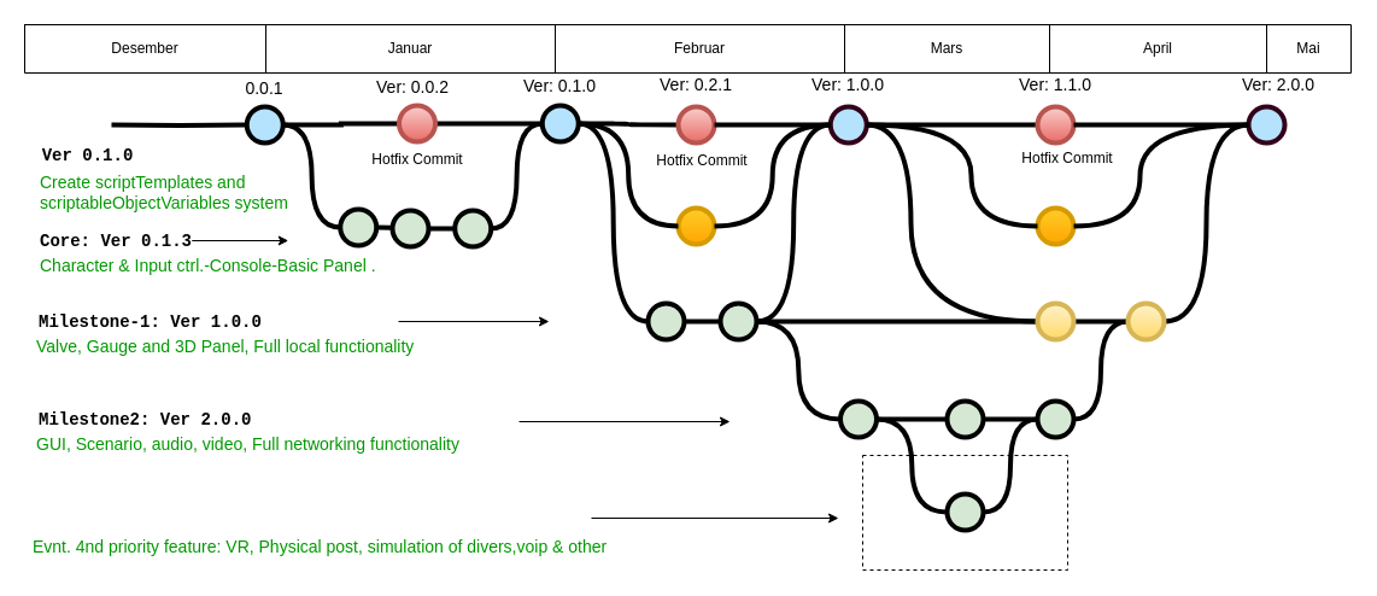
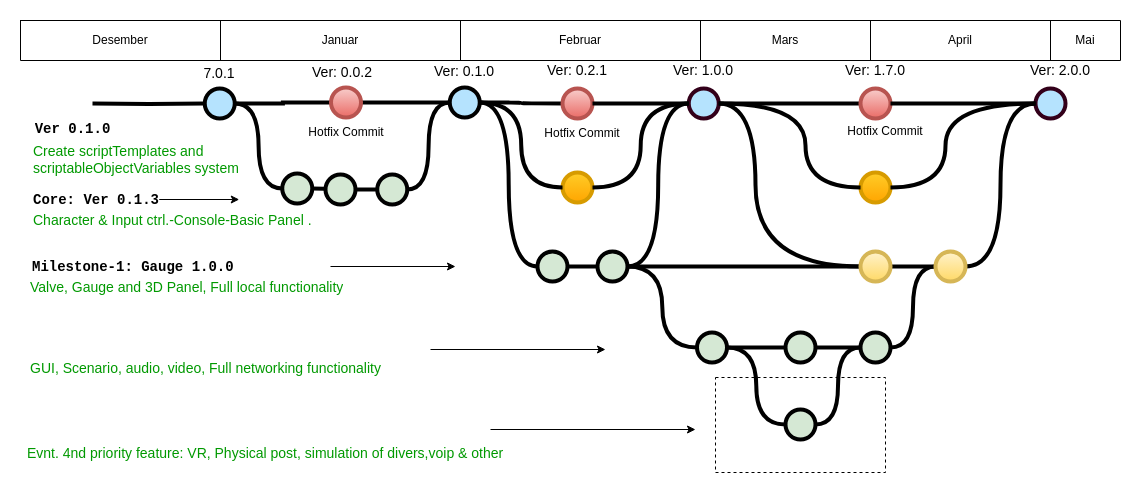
- <mxCell id="67" value="Ver: 1.1.0" style="text;html=1;strokeColor=none;fillColor=none;align=center;verticalAlign=middle;whiteSpace=wrap;overflow=hidden;fontSize=14;" parent="1" vertex="1"><mxGeometry x="840" y="59" width="70" height="20" as="geometry" /></mxCell>
+ <mxCell id="67" value="Ver: 1.7.0" style="text;html=1;strokeColor=none;fillColor=none;align=center;verticalAlign=middle;whiteSpace=wrap;overflow=hidden;fontSize=14;" parent="1" vertex="1"><mxGeometry x="840" y="59" width="70" height="20" as="geometry" /></mxCell>
- <mxCell id="39" value="0.0.1" style="text;html=1;strokeColor=none;fillColor=none;align=center;verticalAlign=middle;whiteSpace=wrap;overflow=hidden;fontSize=14;" parent="1" vertex="1"><mxGeometry x="184.25" y="62" width="70" height="20" as="geometry" /></mxCell>
+ <mxCell id="39" value="7.0.1" style="text;html=1;strokeColor=none;fillColor=none;align=center;verticalAlign=middle;whiteSpace=wrap;overflow=hidden;fontSize=14;" parent="1" vertex="1"><mxGeometry x="184.25" y="62" width="70" height="20" as="geometry" /></mxCell>
- <mxCell id="28" value="Milestone-1: Ver 1.0.0" style="text;html=1;strokeColor=none;fillColor=none;align=left;verticalAlign=middle;whiteSpace=wrap;overflow=hidden;fontSize=14;fontStyle=1;fontFamily=Courier New;" parent="1" vertex="1"><mxGeometry x="29.75" y="256" width="210.25" height="20" as="geometry" /></mxCell>
+ <mxCell id="28" value="Milestone-1: Gauge 1.0.0" style="text;html=1;strokeColor=none;fillColor=none;align=left;verticalAlign=middle;whiteSpace=wrap;overflow=hidden;fontSize=14;fontStyle=1;fontFamily=Courier New;" parent="1" vertex="1"><mxGeometry x="29.75" y="256" width="210.25" height="20" as="geometry" /></mxCell>
- <mxCell id="31" value="Milestone2: Ver 2.0.0" style="text;html=1;strokeColor=none;fillColor=none;align=left;verticalAlign=middle;whiteSpace=wrap;overflow=hidden;fontSize=14;fontStyle=1;fontFamily=Courier New;" parent="1" vertex="1"><mxGeometry x="29.5" y="337" width="260.5" height="20" as="geometry" /></mxCell>
